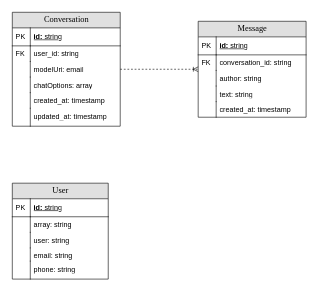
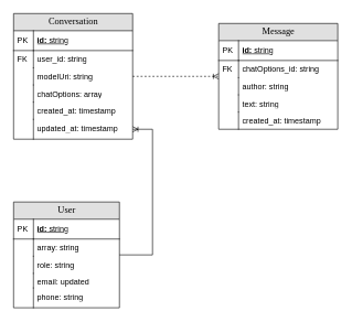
- <mxCell id="18" value="conversation_id: string" style="shape=partialRectangle;top=0;left=0;right=0;bottom=0;html=1;align=left;verticalAlign=top;fillColor=none;spacingLeft=34;spacingRight=4;whiteSpace=wrap;overflow=hidden;rotatable=0;points=[[0,0.5],[1,0.5]];portConstraint=eastwest;dropTarget=0;" vertex="1" parent="15"><mxGeometry y="56" width="180" height="26" as="geometry" /></mxCell>
+ <mxCell id="18" value="chatOptions_id: string" style="shape=partialRectangle;top=0;left=0;right=0;bottom=0;html=1;align=left;verticalAlign=top;fillColor=none;spacingLeft=34;spacingRight=4;whiteSpace=wrap;overflow=hidden;rotatable=0;points=[[0,0.5],[1,0.5]];portConstraint=eastwest;dropTarget=0;" vertex="1" parent="15"><mxGeometry y="56" width="180" height="26" as="geometry" /></mxCell>
- <mxCell id="7" value="modelUri: email" style="shape=partialRectangle;top=0;left=0;right=0;bottom=0;html=1;align=left;verticalAlign=top;fillColor=none;spacingLeft=34;spacingRight=4;whiteSpace=wrap;overflow=hidden;rotatable=0;points=[[0,0.5],[1,0.5]];portConstraint=eastwest;dropTarget=0;" parent="2" vertex="1"><mxGeometry y="82" width="180" height="26" as="geometry" /></mxCell>
+ <mxCell id="7" value="modelUri: string" style="shape=partialRectangle;top=0;left=0;right=0;bottom=0;html=1;align=left;verticalAlign=top;fillColor=none;spacingLeft=34;spacingRight=4;whiteSpace=wrap;overflow=hidden;rotatable=0;points=[[0,0.5],[1,0.5]];portConstraint=eastwest;dropTarget=0;" parent="2" vertex="1"><mxGeometry y="82" width="180" height="26" as="geometry" /></mxCell>
+ <mxCell id="38" value="" style="edgeStyle=entityRelationEdgeStyle;fontSize=12;html=1;endArrow=ERoneToMany;rounded=0;" edge="1" parent="1" source="27" target="13"><mxGeometry width="100" height="100" relative="1" as="geometry"><mxPoint x="160" y="345" as="sourcePoint" /><mxPoint x="190" y="95" as="targetPoint" /><Array as="points"><mxPoint x="130" y="365" /><mxPoint x="120" y="295" /><mxPoint x="70" y="335" /><mxPoint x="110" y="335" /><mxPoint x="150" y="315" /><mxPoint x="270" y="315" /><mxPoint x="260" y="405" /><mxPoint x="100" y="225" /><mxPoint x="200" y="335" /><mxPoint x="90" y="315" /></Array></mxGeometry></mxCell>
- <mxCell id="32" value="user: string" style="shape=partialRectangle;top=0;left=0;right=0;bottom=0;html=1;align=left;verticalAlign=top;fillColor=none;spacingLeft=34;spacingRight=4;whiteSpace=wrap;overflow=hidden;rotatable=0;points=[[0,0.5],[1,0.5]];portConstraint=eastwest;dropTarget=0;" vertex="1" parent="27"><mxGeometry y="82" width="160" height="26" as="geometry" /></mxCell>
+ <mxCell id="32" value="role: string" style="shape=partialRectangle;top=0;left=0;right=0;bottom=0;html=1;align=left;verticalAlign=top;fillColor=none;spacingLeft=34;spacingRight=4;whiteSpace=wrap;overflow=hidden;rotatable=0;points=[[0,0.5],[1,0.5]];portConstraint=eastwest;dropTarget=0;" vertex="1" parent="27"><mxGeometry y="82" width="160" height="26" as="geometry" /></mxCell>
- <mxCell id="34" value="email: string" style="shape=partialRectangle;top=0;left=0;right=0;bottom=0;html=1;align=left;verticalAlign=top;fillColor=none;spacingLeft=34;spacingRight=4;whiteSpace=wrap;overflow=hidden;rotatable=0;points=[[0,0.5],[1,0.5]];portConstraint=eastwest;dropTarget=0;" vertex="1" parent="27"><mxGeometry y="108" width="160" height="22" as="geometry" /></mxCell>
+ <mxCell id="34" value="email: updated" style="shape=partialRectangle;top=0;left=0;right=0;bottom=0;html=1;align=left;verticalAlign=top;fillColor=none;spacingLeft=34;spacingRight=4;whiteSpace=wrap;overflow=hidden;rotatable=0;points=[[0,0.5],[1,0.5]];portConstraint=eastwest;dropTarget=0;" vertex="1" parent="27"><mxGeometry y="108" width="160" height="22" as="geometry" /></mxCell>
